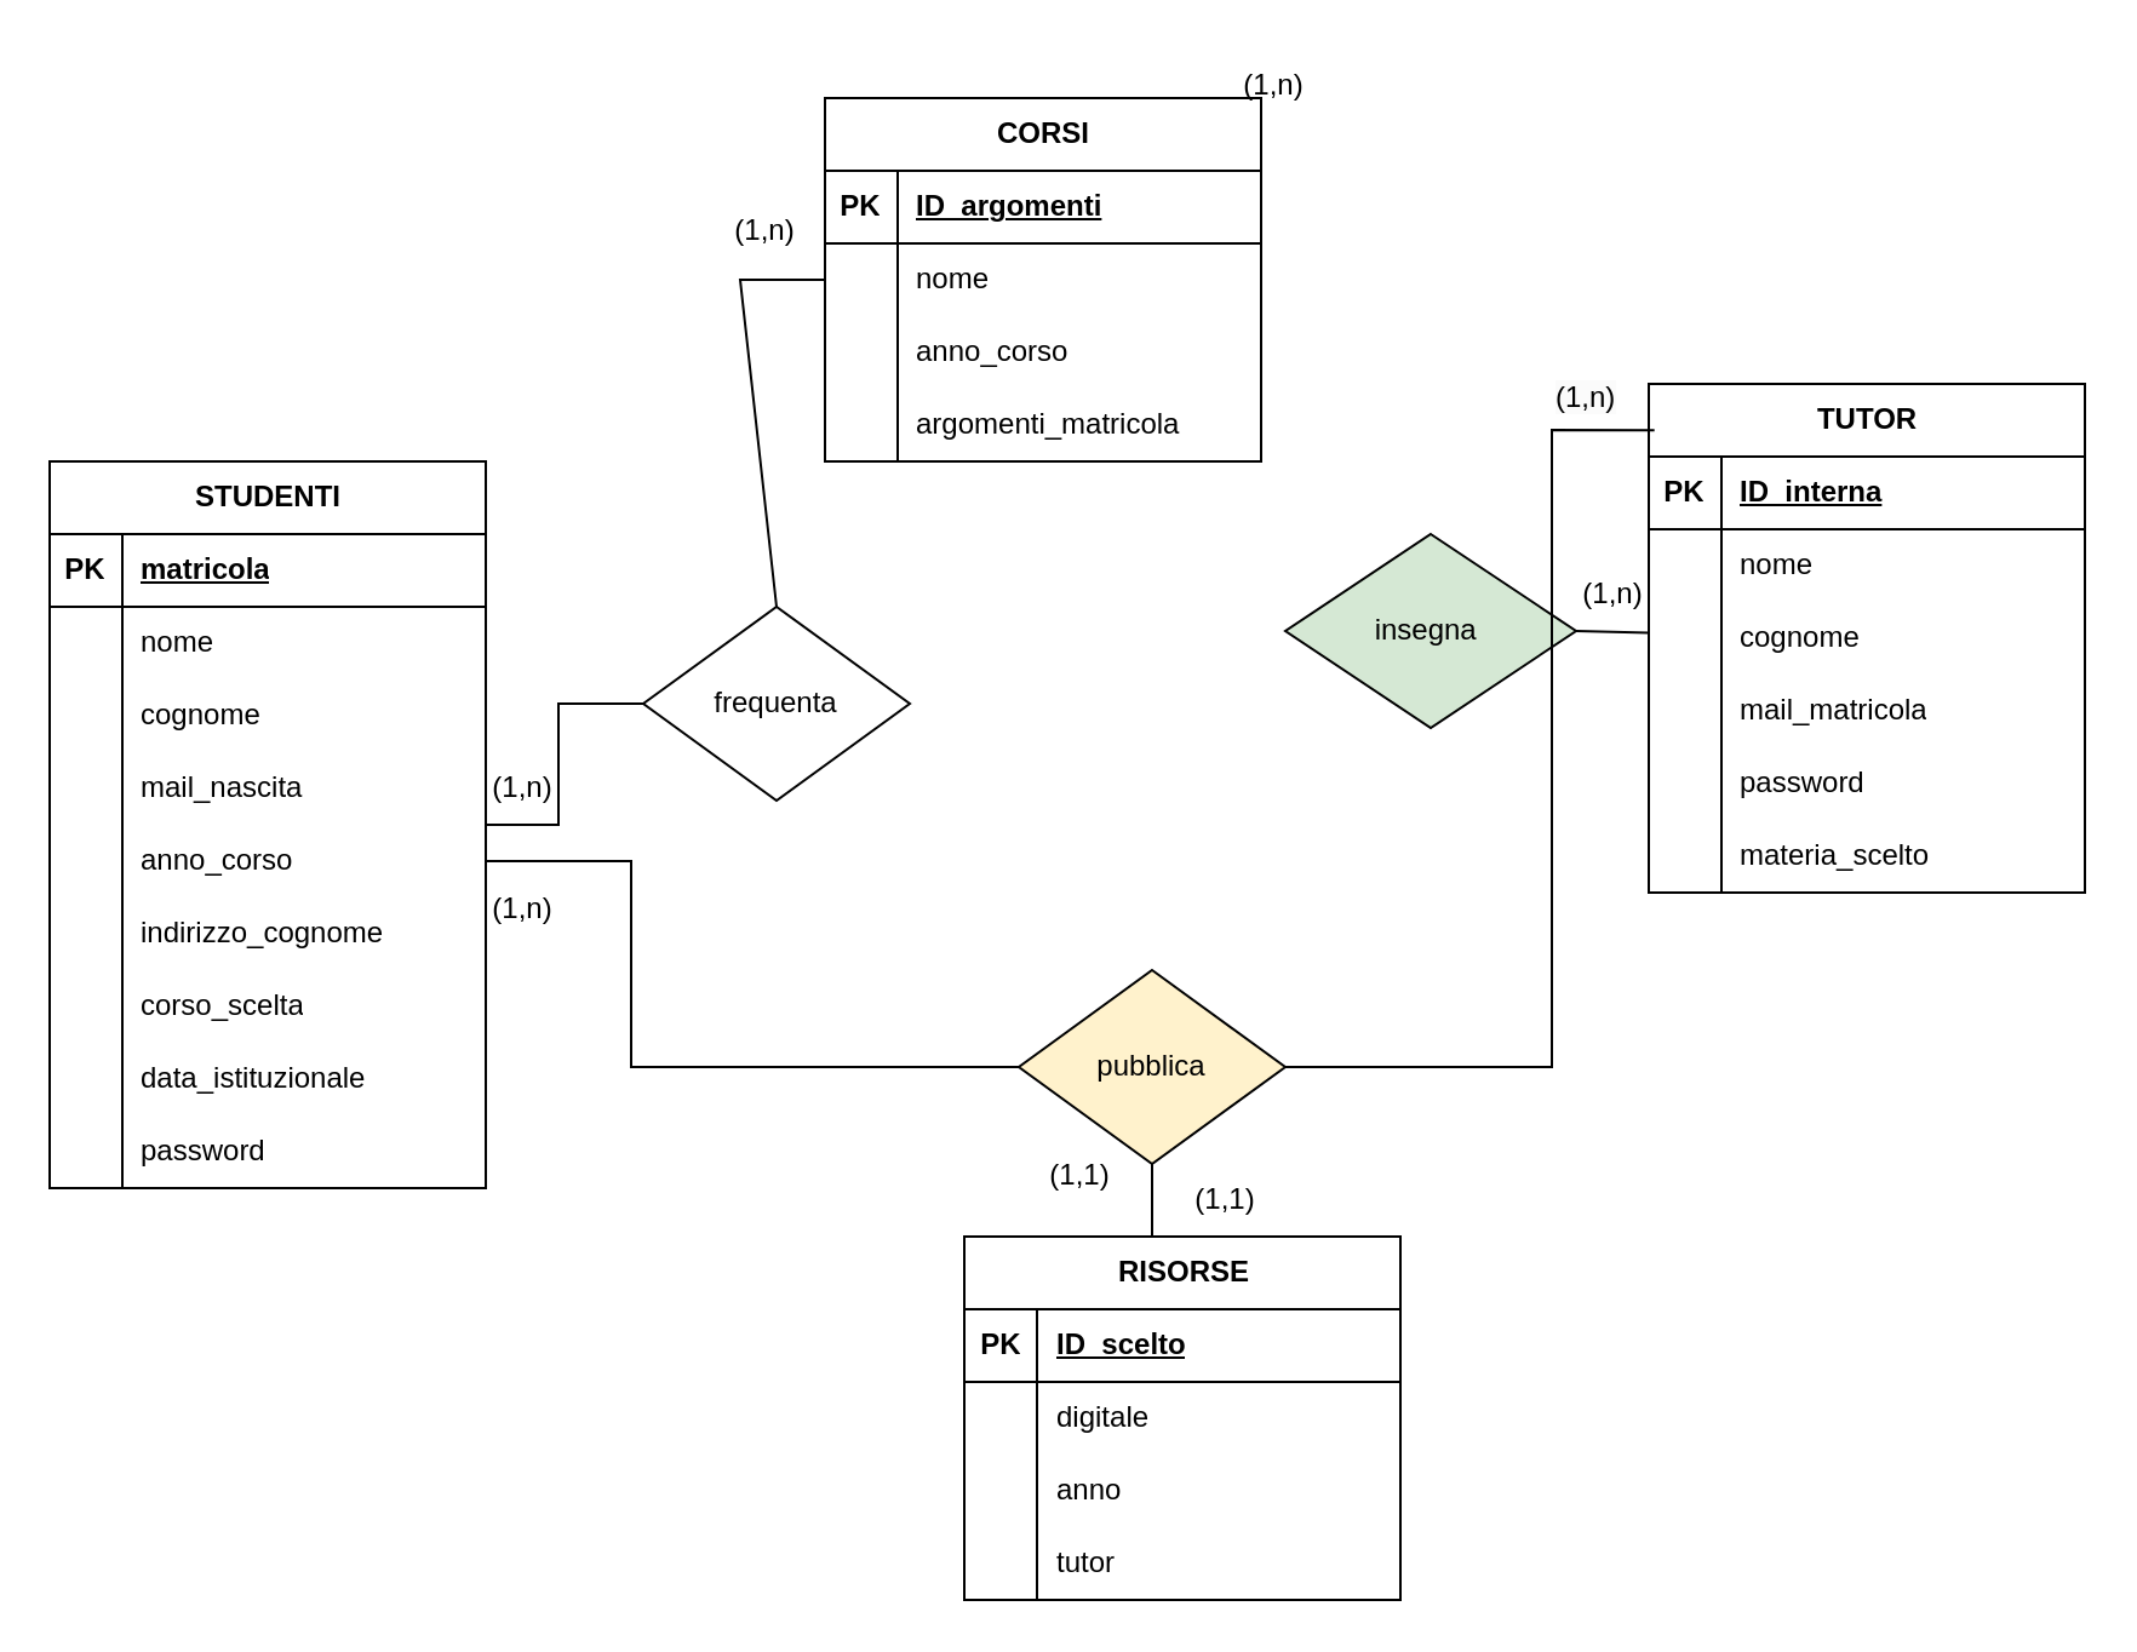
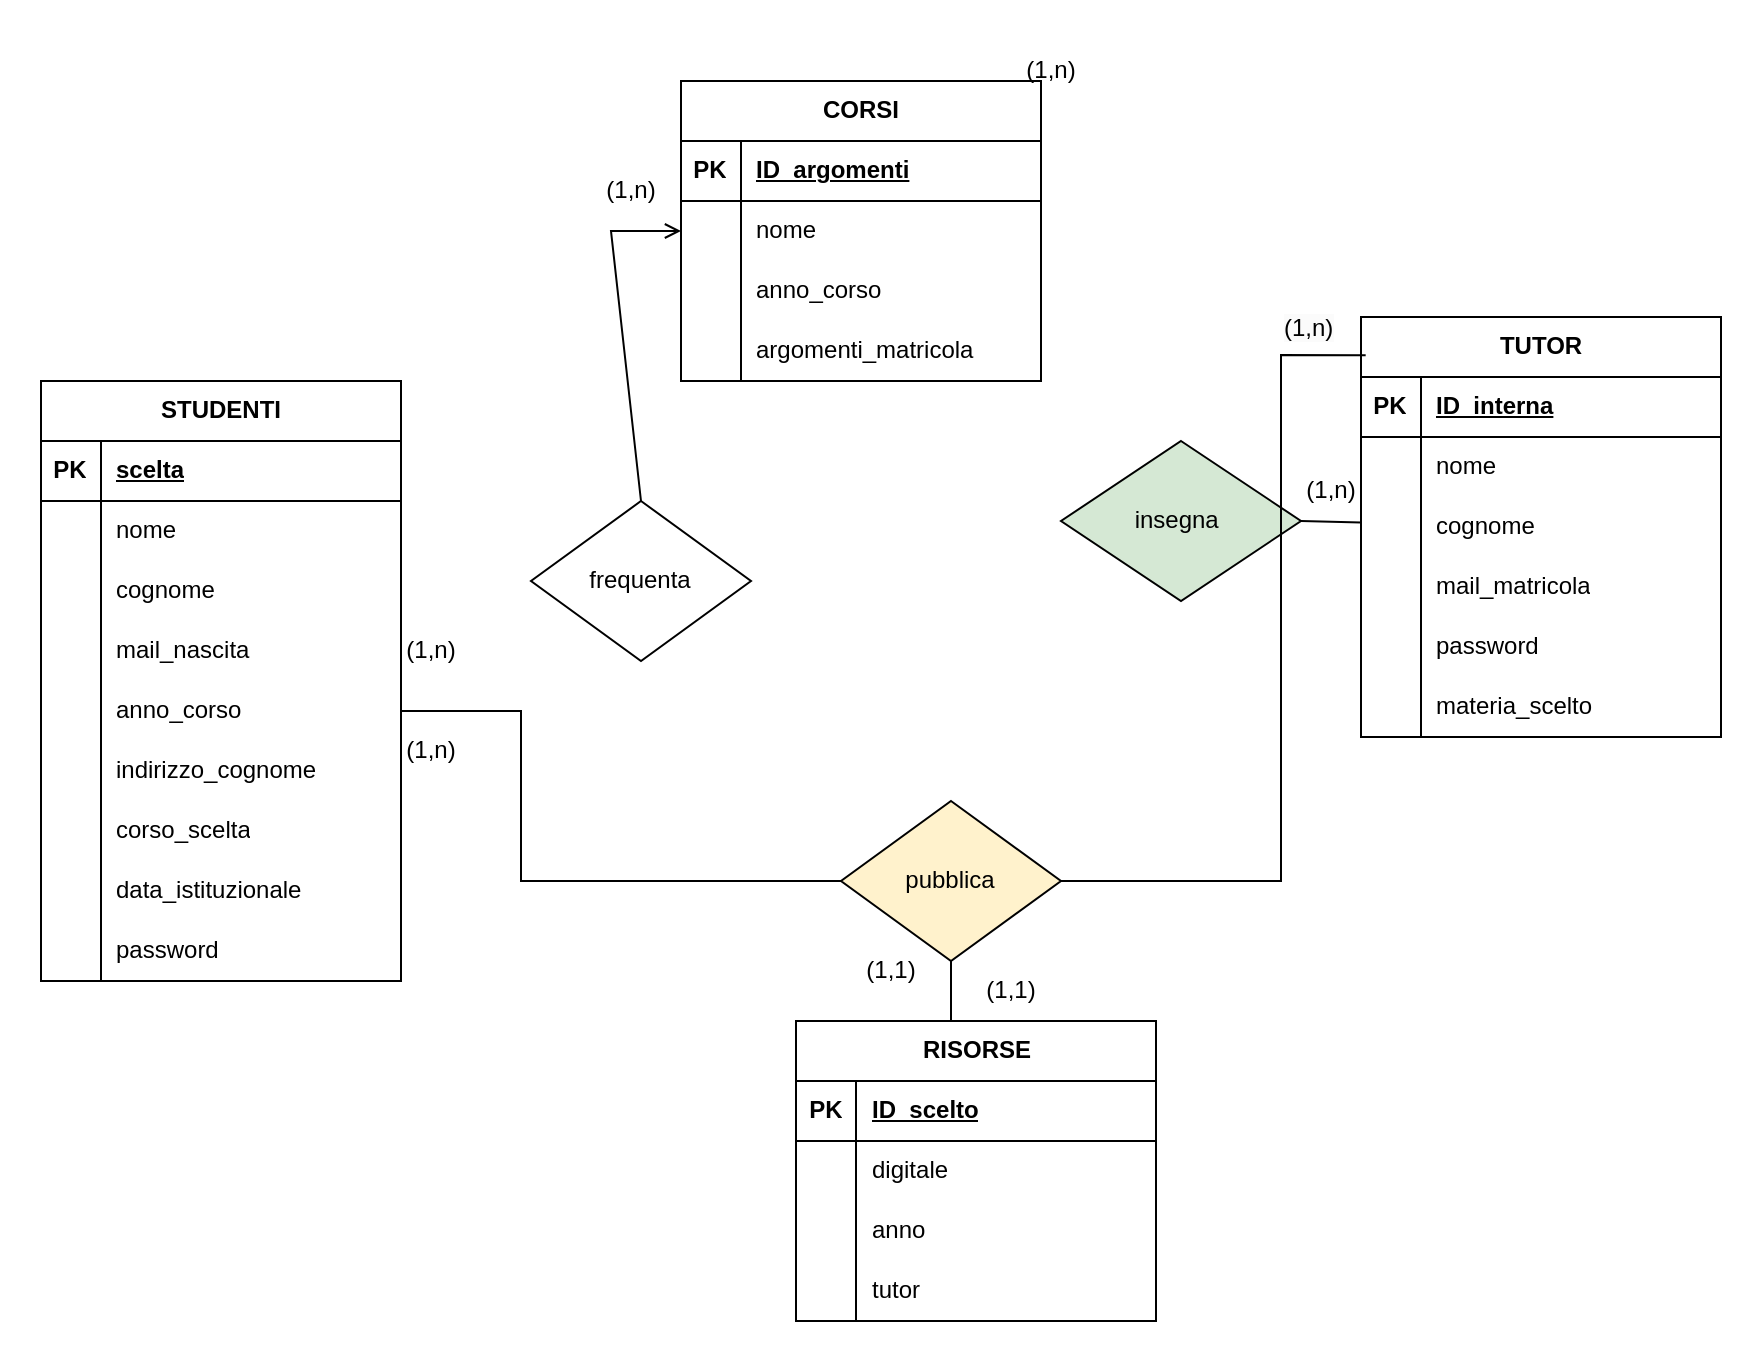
- <mxCell id="83" value="" style="endArrow=none;html=1;rounded=0;exitX=0.5;exitY=0;exitDx=0;exitDy=0;" edge="1" parent="1" source="81" target="30"><mxGeometry width="50" height="50" relative="1" as="geometry"><mxPoint x="380" y="370" as="sourcePoint" /><mxPoint x="430" y="320" as="targetPoint" /><Array as="points"><mxPoint x="305" y="115" /></Array></mxGeometry></mxCell>
+ <mxCell id="83" value="" style="endArrow=open;html=1;rounded=0;exitX=0.5;exitY=0;exitDx=0;exitDy=0;" edge="1" parent="1" source="81" target="30"><mxGeometry width="50" height="50" relative="1" as="geometry"><mxPoint x="380" y="370" as="sourcePoint" /><mxPoint x="430" y="320" as="targetPoint" /><Array as="points"><mxPoint x="305" y="115" /></Array></mxGeometry></mxCell>
- <mxCell id="5" value="matricola" style="shape=partialRectangle;connectable=0;fillColor=none;top=0;left=0;bottom=0;right=0;align=left;spacingLeft=6;fontStyle=5;overflow=hidden;whiteSpace=wrap;html=1;" vertex="1" parent="3"><mxGeometry x="30" width="150" height="30" as="geometry"><mxRectangle width="150" height="30" as="alternateBounds" /></mxGeometry></mxCell>
+ <mxCell id="5" value="scelta" style="shape=partialRectangle;connectable=0;fillColor=none;top=0;left=0;bottom=0;right=0;align=left;spacingLeft=6;fontStyle=5;overflow=hidden;whiteSpace=wrap;html=1;" vertex="1" parent="3"><mxGeometry x="30" width="150" height="30" as="geometry"><mxRectangle width="150" height="30" as="alternateBounds" /></mxGeometry></mxCell>
- <mxCell id="82" value="" style="endArrow=none;html=1;rounded=0;entryX=0;entryY=0.5;entryDx=0;entryDy=0;" edge="1" parent="1" source="2" target="81"><mxGeometry width="50" height="50" relative="1" as="geometry"><mxPoint x="380" y="430" as="sourcePoint" /><mxPoint x="430" y="380" as="targetPoint" /><Array as="points"><mxPoint x="230" y="340" /><mxPoint x="230" y="290" /></Array></mxGeometry></mxCell>
